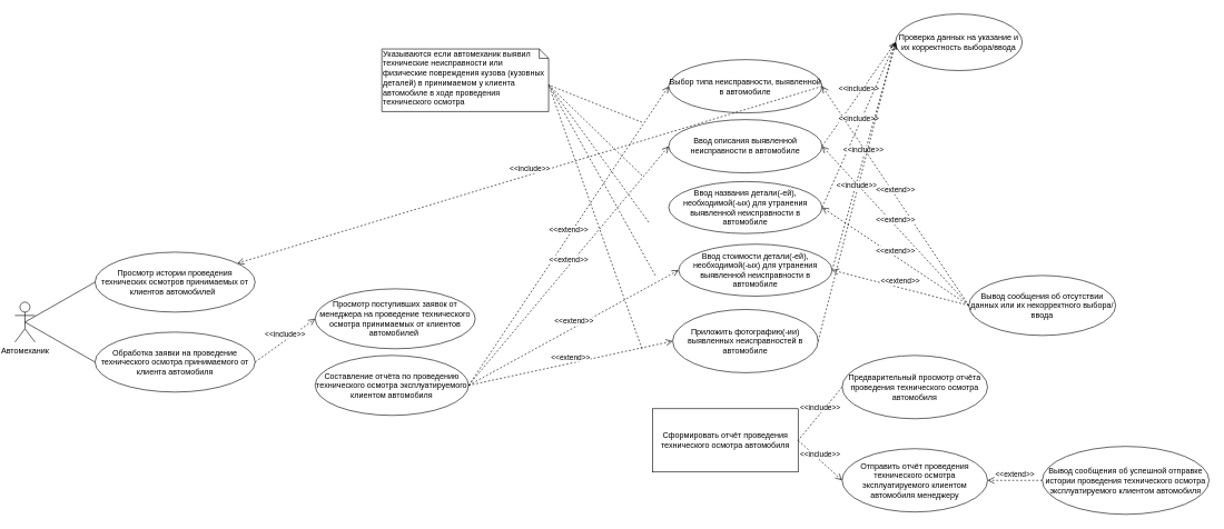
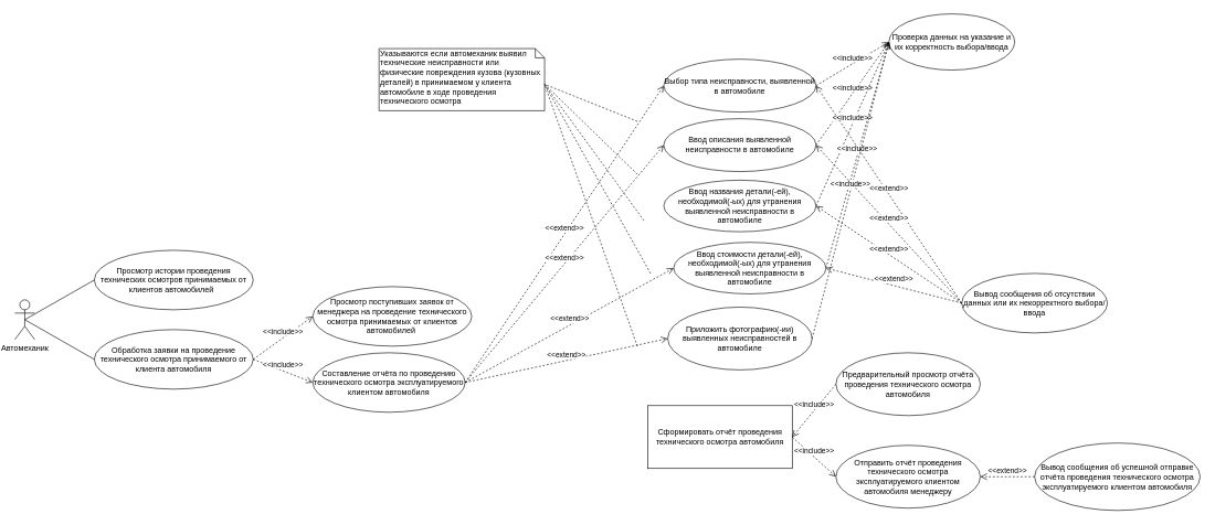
- <mxCell id="19" value="&amp;lt;&amp;lt;include&amp;gt;&amp;gt;" style="html=1;verticalAlign=bottom;endArrow=open;dashed=1;endSize=8;exitX=1;exitY=0.5;exitDx=0;exitDy=0;" parent="1" source="12" target="3" edge="1"><mxGeometry relative="1" as="geometry"><mxPoint x="1330" y="143" as="sourcePoint" /><mxPoint x="1250" y="143" as="targetPoint" /></mxGeometry></mxCell>
+ <mxCell id="19" value="&amp;lt;&amp;lt;include&amp;gt;&amp;gt;" style="html=1;verticalAlign=bottom;endArrow=open;dashed=1;endSize=8;entryX=0;entryY=0.5;entryDx=0;entryDy=0;exitX=1;exitY=0.5;exitDx=0;exitDy=0;" parent="1" source="12" target="18" edge="1"><mxGeometry relative="1" as="geometry"><mxPoint x="1330" y="143" as="sourcePoint" /><mxPoint x="1250" y="143" as="targetPoint" /></mxGeometry></mxCell>
+ <mxCell id="8" value="&amp;lt;&amp;lt;include&amp;gt;&amp;gt;" style="html=1;verticalAlign=bottom;endArrow=open;dashed=1;endSize=8;exitX=1;exitY=0.5;exitDx=0;exitDy=0;entryX=0;entryY=0.5;entryDx=0;entryDy=0;" parent="1" source="4" target="7" edge="1"><mxGeometry relative="1" as="geometry"><mxPoint x="470" y="533" as="sourcePoint" /><mxPoint x="420" y="653" as="targetPoint" /></mxGeometry></mxCell>
- <mxCell id="31" value="&amp;lt;&amp;lt;include&amp;gt;&amp;gt;" style="html=1;verticalAlign=bottom;endArrow=none;dashed=1;endSize=8;exitX=0;exitY=0.5;exitDx=0;exitDy=0;entryX=1;entryY=0.5;entryDx=0;entryDy=0;" parent="1" source="30" target="29" edge="1"><mxGeometry relative="1" as="geometry"><mxPoint x="1330" y="643" as="sourcePoint" /><mxPoint x="1170" y="573" as="targetPoint" /></mxGeometry></mxCell>
+ <mxCell id="31" value="&amp;lt;&amp;lt;include&amp;gt;&amp;gt;" style="html=1;verticalAlign=bottom;endArrow=open;dashed=1;endSize=8;exitX=0;exitY=0.5;exitDx=0;exitDy=0;entryX=1;entryY=0.5;entryDx=0;entryDy=0;" parent="1" source="30" target="29" edge="1"><mxGeometry relative="1" as="geometry"><mxPoint x="1330" y="643" as="sourcePoint" /><mxPoint x="1170" y="573" as="targetPoint" /></mxGeometry></mxCell>
- <mxCell id="34" value="Вывод сообщения об успешной отправке истории проведения технического осмотра эксплуатируемого клиентом автомобиля" style="ellipse;whiteSpace=wrap;html=1;" parent="1" vertex="1"><mxGeometry x="1560" y="669.5" width="250" height="102" as="geometry" /></mxCell>
+ <mxCell id="34" value="Вывод сообщения об успешной отправке отчёта проведения технического осмотра эксплуатируемого клиентом автомобиля" style="ellipse;whiteSpace=wrap;html=1;" parent="1" vertex="1"><mxGeometry x="1560" y="669.5" width="250" height="102" as="geometry" /></mxCell>
